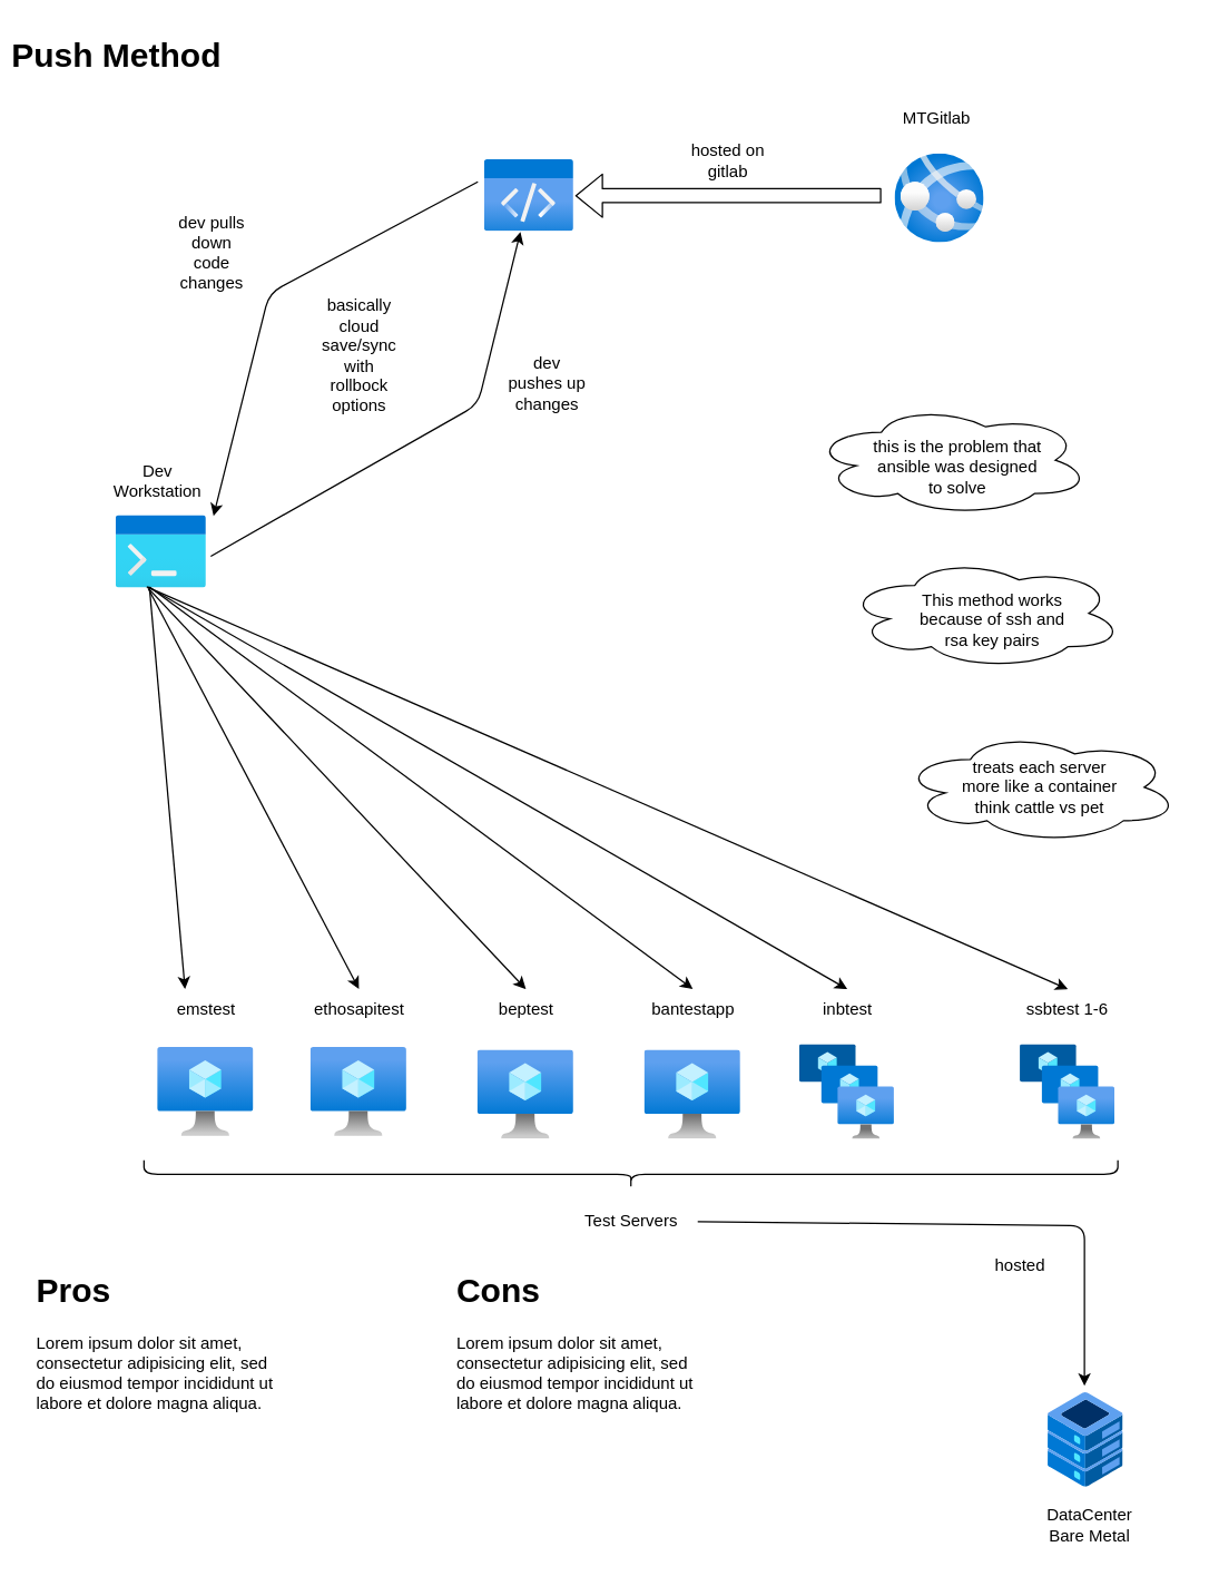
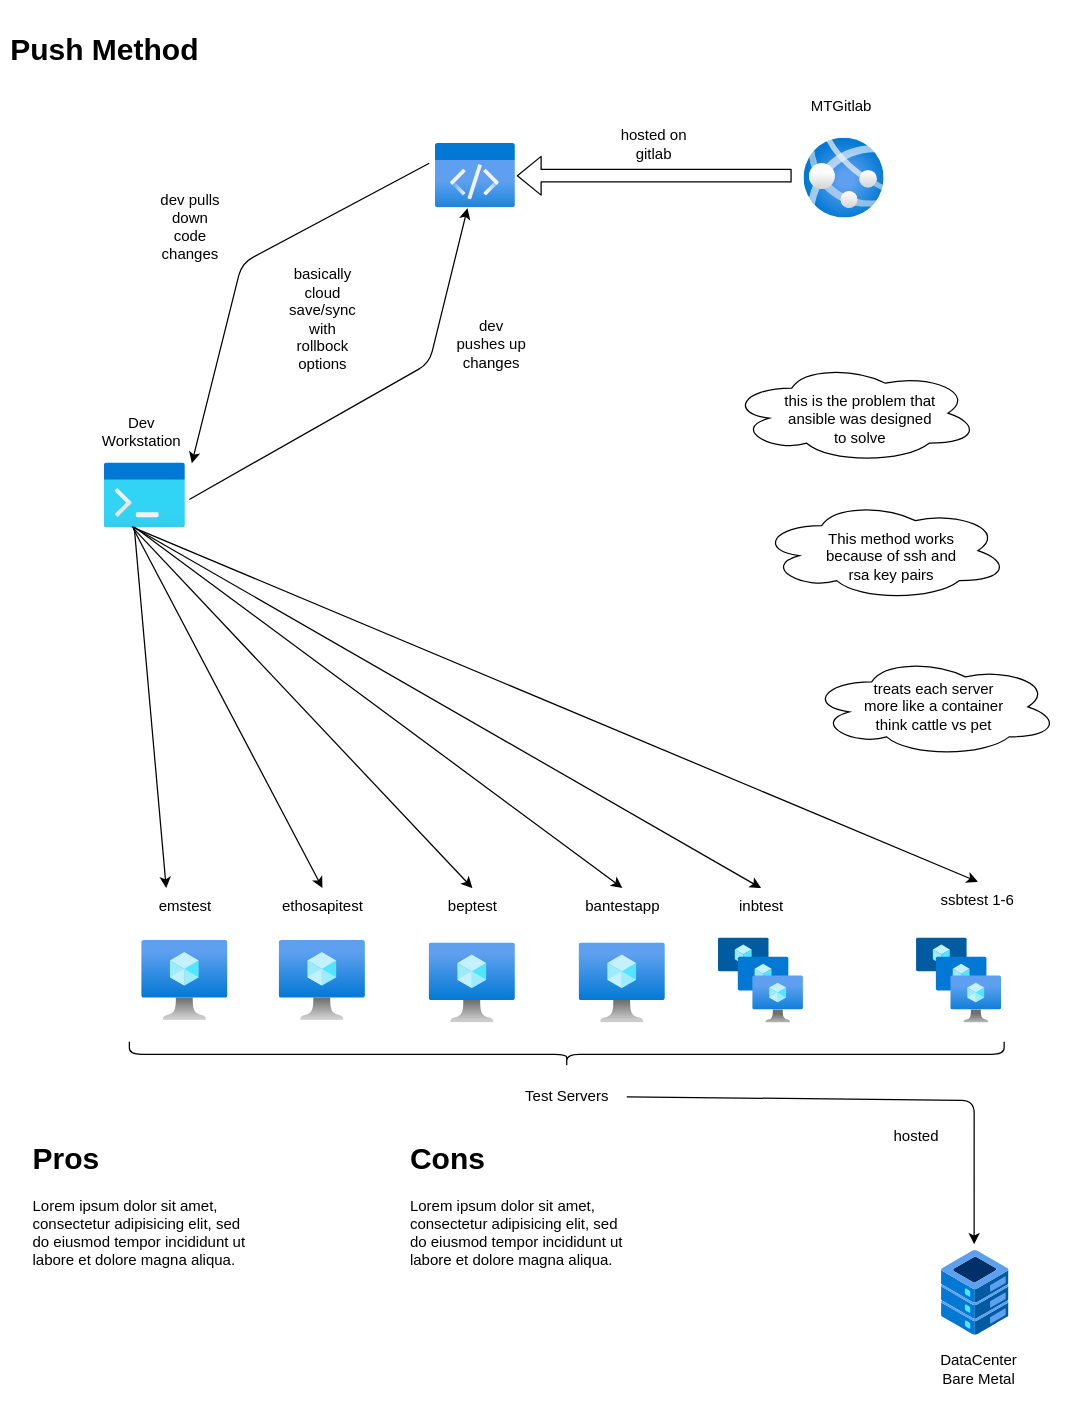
- <mxCell id="16" value="ssbtest 1-6" style="text;html=1;strokeColor=none;fillColor=none;align=center;verticalAlign=middle;whiteSpace=wrap;rounded=0;" parent="1" vertex="1"><mxGeometry x="734" y="710" width="66" height="30" as="geometry" /></mxCell>
+ <mxCell id="16" value="ssbtest 1-6" style="text;html=1;strokeColor=none;fillColor=none;align=center;verticalAlign=middle;whiteSpace=wrap;rounded=0;" parent="1" vertex="1"><mxGeometry x="749" y="705" width="66" height="30" as="geometry" /></mxCell>
